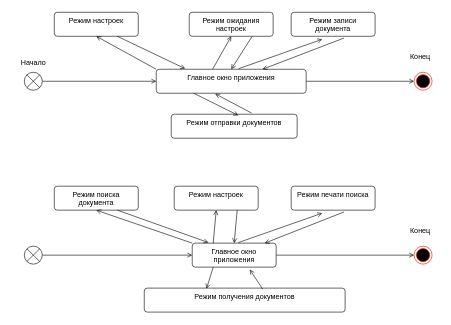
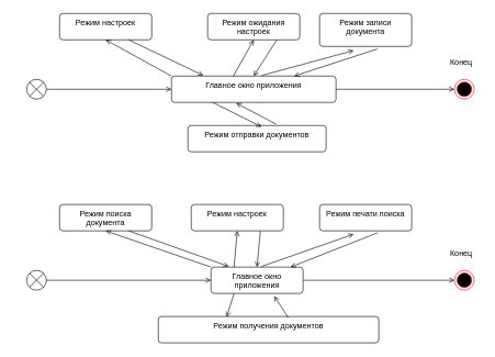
- <mxCell id="5" value="Режим записи документа" style="html=1;align=center;verticalAlign=top;rounded=1;absoluteArcSize=1;arcSize=10;dashed=0;whiteSpace=wrap;" vertex="1" parent="1"><mxGeometry x="485" y="20" width="140" height="40" as="geometry" /></mxCell>
+ <mxCell id="5" value="Режим записи документа" style="html=1;align=center;verticalAlign=top;rounded=1;absoluteArcSize=1;arcSize=10;dashed=0;whiteSpace=wrap;" vertex="1" parent="1"><mxGeometry x="485" y="20" width="140" height="50" as="geometry" /></mxCell>
- <mxCell id="14" value="Начало" style="text;html=1;align=center;verticalAlign=middle;resizable=0;points=[];autosize=1;strokeColor=none;fillColor=none;" vertex="1" parent="1"><mxGeometry x="20" y="90" width="70" height="30" as="geometry" /></mxCell>
